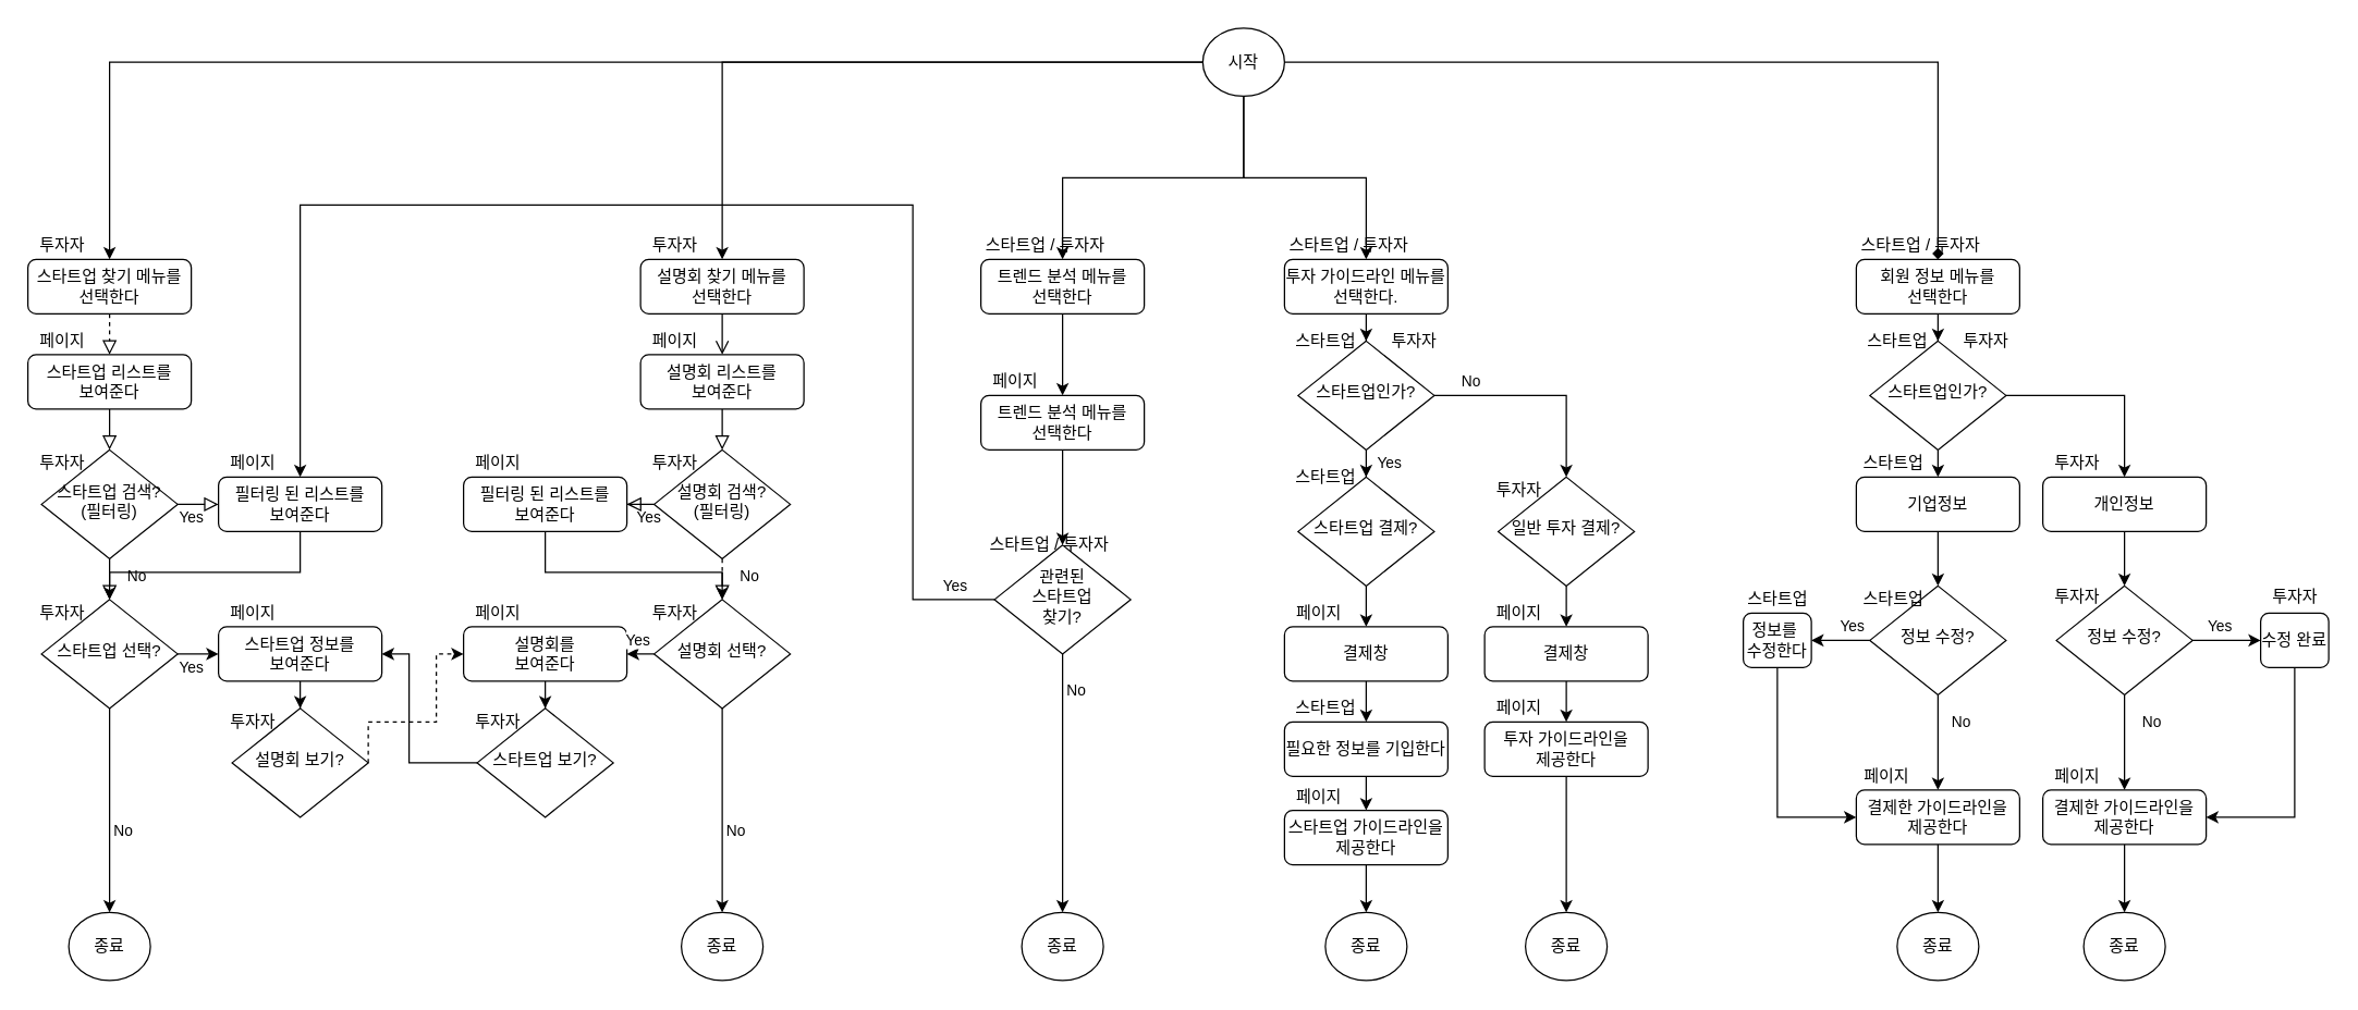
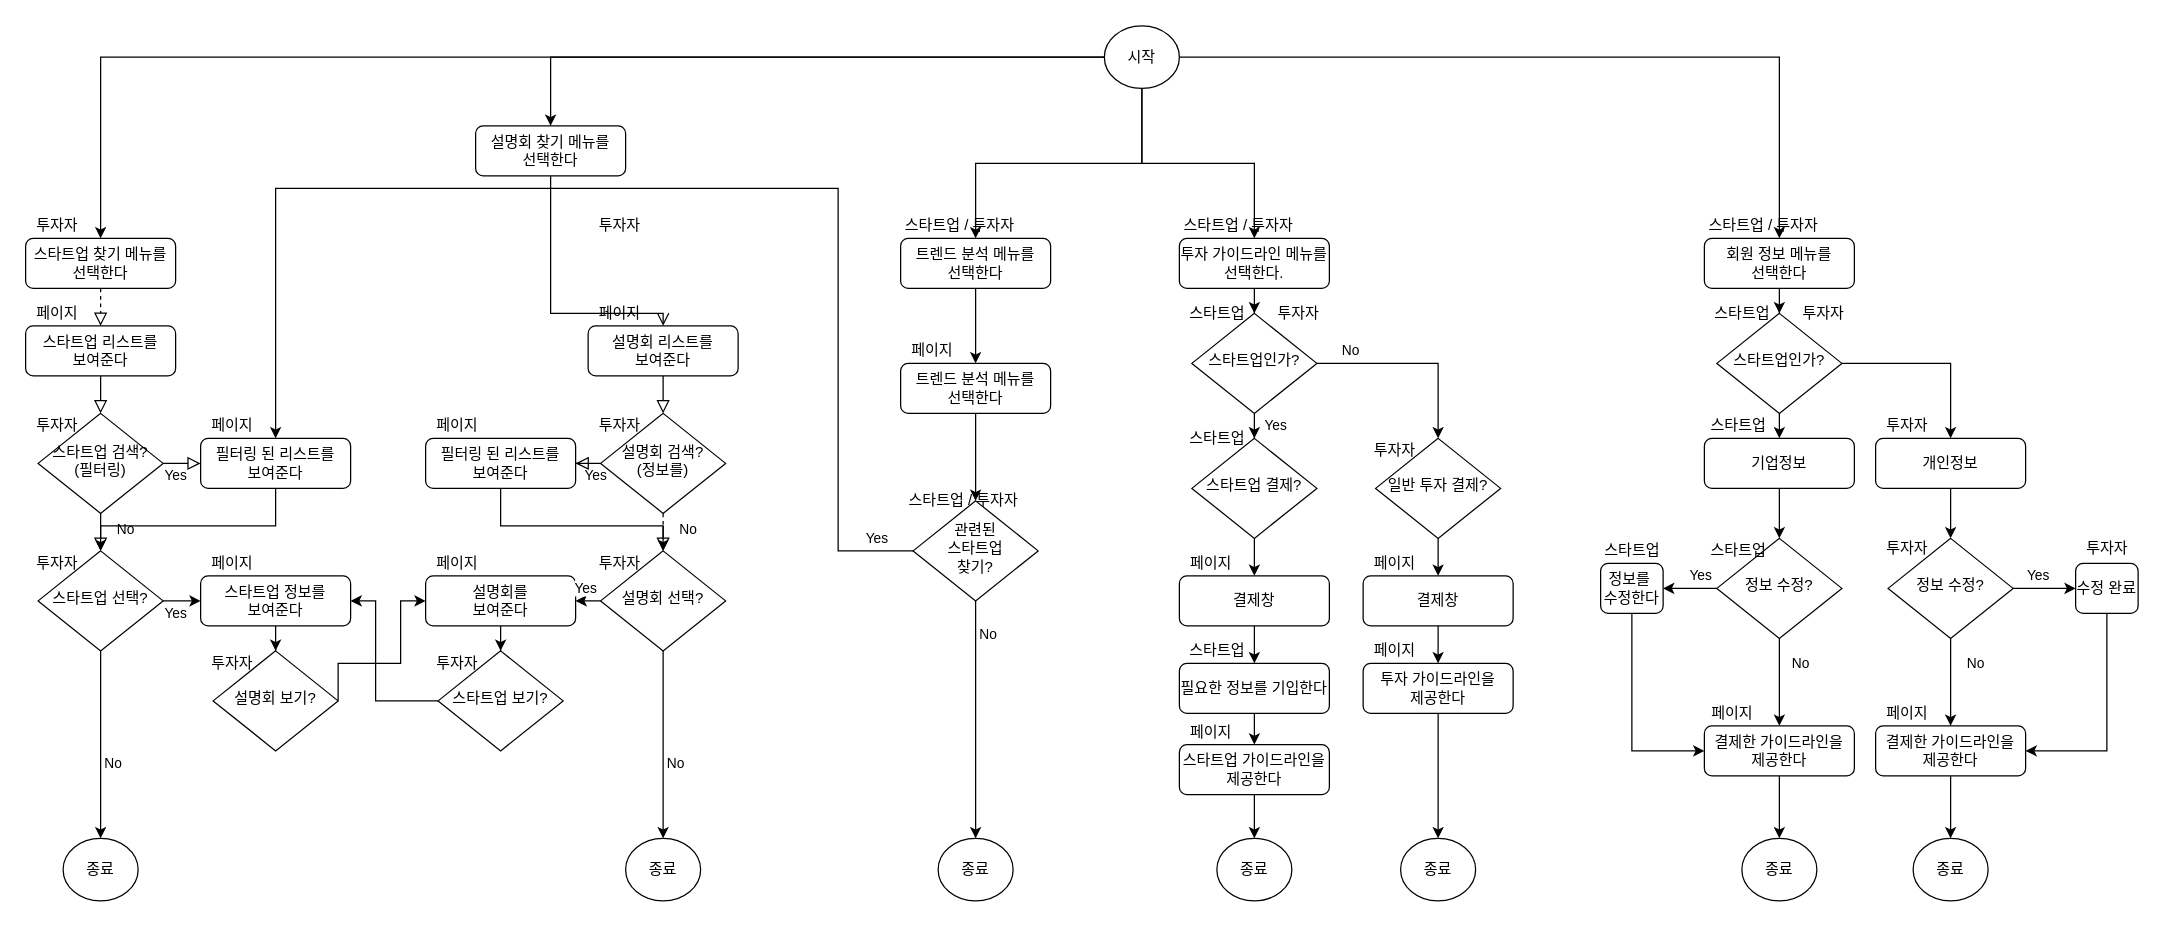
- <mxCell id="52" value="" style="edgeStyle=orthogonalEdgeStyle;rounded=0;orthogonalLoop=1;jettySize=auto;html=1;entryX=0.5;entryY=0;entryDx=0;entryDy=0;endArrow=diamond;" parent="1" source="53" target="89" edge="1"><mxGeometry relative="1" as="geometry"><mxPoint x="1023" y="45" as="targetPoint" /></mxGeometry></mxCell>
+ <mxCell id="52" value="" style="edgeStyle=orthogonalEdgeStyle;rounded=0;orthogonalLoop=1;jettySize=auto;html=1;entryX=0.5;entryY=0;entryDx=0;entryDy=0;" parent="1" source="53" target="89" edge="1"><mxGeometry relative="1" as="geometry"><mxPoint x="1023" y="45" as="targetPoint" /></mxGeometry></mxCell>
- <mxCell id="22" value="설명회 찾기 메뉴를&lt;br&gt;선택한다" style="rounded=1;whiteSpace=wrap;html=1;fontSize=12;glass=0;strokeWidth=1;shadow=0;" parent="1" vertex="1"><mxGeometry x="470" y="190" width="120" height="40" as="geometry" /></mxCell>
+ <mxCell id="22" value="설명회 찾기 메뉴를&lt;br&gt;선택한다" style="rounded=1;whiteSpace=wrap;html=1;fontSize=12;glass=0;strokeWidth=1;shadow=0;" parent="1" vertex="1"><mxGeometry x="380" y="100" width="120" height="40" as="geometry" /></mxCell>
- <mxCell id="25" value="설명회 검색?&lt;br&gt;(필터링)" style="rhombus;whiteSpace=wrap;html=1;shadow=0;fontFamily=Helvetica;fontSize=12;align=center;strokeWidth=1;spacing=6;spacingTop=-4;" parent="1" vertex="1"><mxGeometry x="480" y="330" width="100" height="80" as="geometry" /></mxCell>
+ <mxCell id="25" value="설명회 검색?&lt;br&gt;(정보를)" style="rhombus;whiteSpace=wrap;html=1;shadow=0;fontFamily=Helvetica;fontSize=12;align=center;strokeWidth=1;spacing=6;spacingTop=-4;" parent="1" vertex="1"><mxGeometry x="480" y="330" width="100" height="80" as="geometry" /></mxCell>
- <mxCell id="45" value="" style="edgeStyle=orthogonalEdgeStyle;rounded=0;orthogonalLoop=1;jettySize=auto;html=1;entryX=0;entryY=0.5;entryDx=0;entryDy=0;exitX=1;exitY=0.5;exitDx=0;exitDy=0;dashed=1;" parent="1" source="46" target="32" edge="1"><mxGeometry relative="1" as="geometry"><Array as="points"><mxPoint x="270" y="530" /><mxPoint x="320" y="530" /><mxPoint x="320" y="480" /></Array></mxGeometry></mxCell>
+ <mxCell id="45" value="" style="edgeStyle=orthogonalEdgeStyle;rounded=0;orthogonalLoop=1;jettySize=auto;html=1;entryX=0;entryY=0.5;entryDx=0;entryDy=0;exitX=1;exitY=0.5;exitDx=0;exitDy=0;" parent="1" source="46" target="32" edge="1"><mxGeometry relative="1" as="geometry"><Array as="points"><mxPoint x="270" y="530" /><mxPoint x="320" y="530" /><mxPoint x="320" y="480" /></Array></mxGeometry></mxCell>
